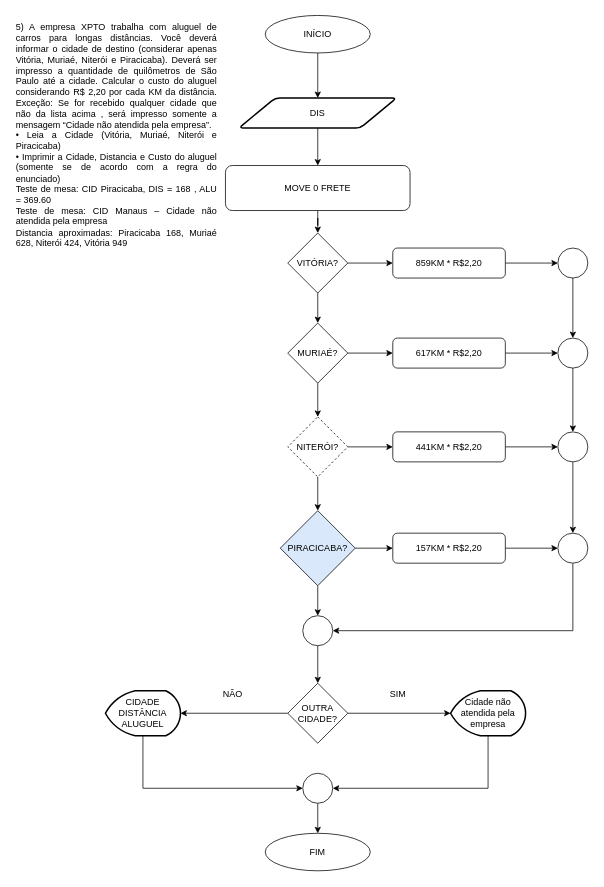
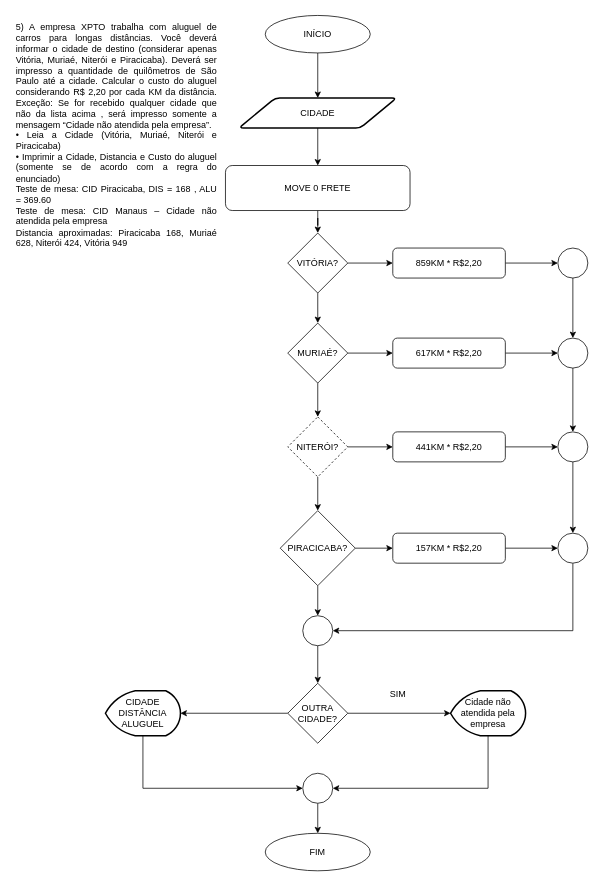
- <mxCell id="6" value="DIS" style="shape=parallelogram;html=1;strokeWidth=2;perimeter=parallelogramPerimeter;whiteSpace=wrap;rounded=1;arcSize=12;size=0.23;" vertex="1" parent="1"><mxGeometry x="318" y="130" width="210" height="40" as="geometry" /></mxCell>
+ <mxCell id="6" value="CIDADE" style="shape=parallelogram;html=1;strokeWidth=2;perimeter=parallelogramPerimeter;whiteSpace=wrap;rounded=1;arcSize=12;size=0.23;" vertex="1" parent="1"><mxGeometry x="318" y="130" width="210" height="40" as="geometry" /></mxCell>
- <mxCell id="32" value="PIRACICABA?" style="rhombus;whiteSpace=wrap;html=1;fillColor=#dae8fc;" vertex="1" parent="1"><mxGeometry x="373" y="680" width="100" height="100" as="geometry" /></mxCell>
+ <mxCell id="32" value="PIRACICABA?" style="rhombus;whiteSpace=wrap;html=1;" vertex="1" parent="1"><mxGeometry x="373" y="680" width="100" height="100" as="geometry" /></mxCell>
- <mxCell id="50" value="NÃO" style="text;html=1;align=center;verticalAlign=middle;whiteSpace=wrap;rounded=0;" vertex="1" parent="1"><mxGeometry x="280" y="910" width="60" height="30" as="geometry" /></mxCell>
